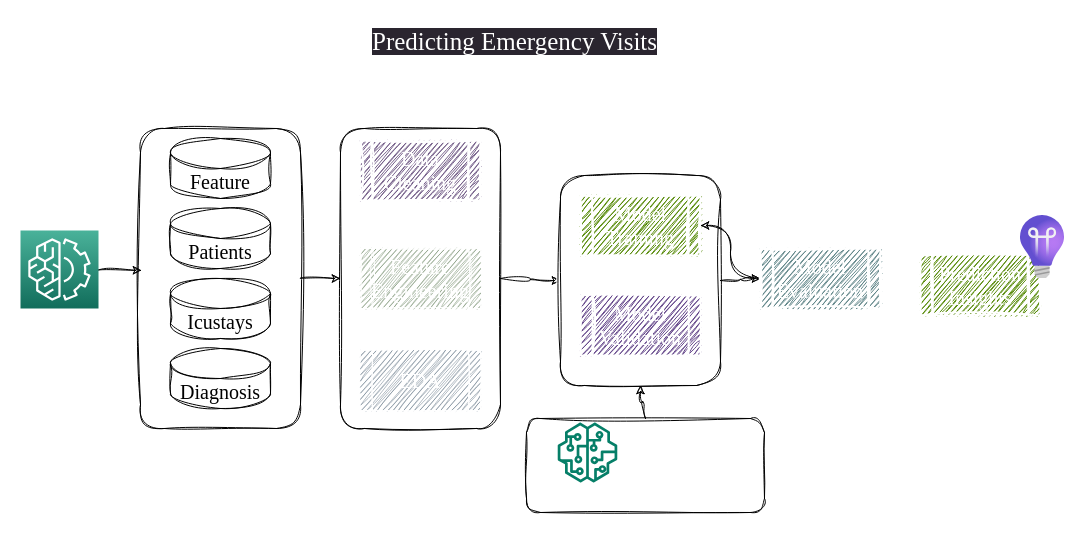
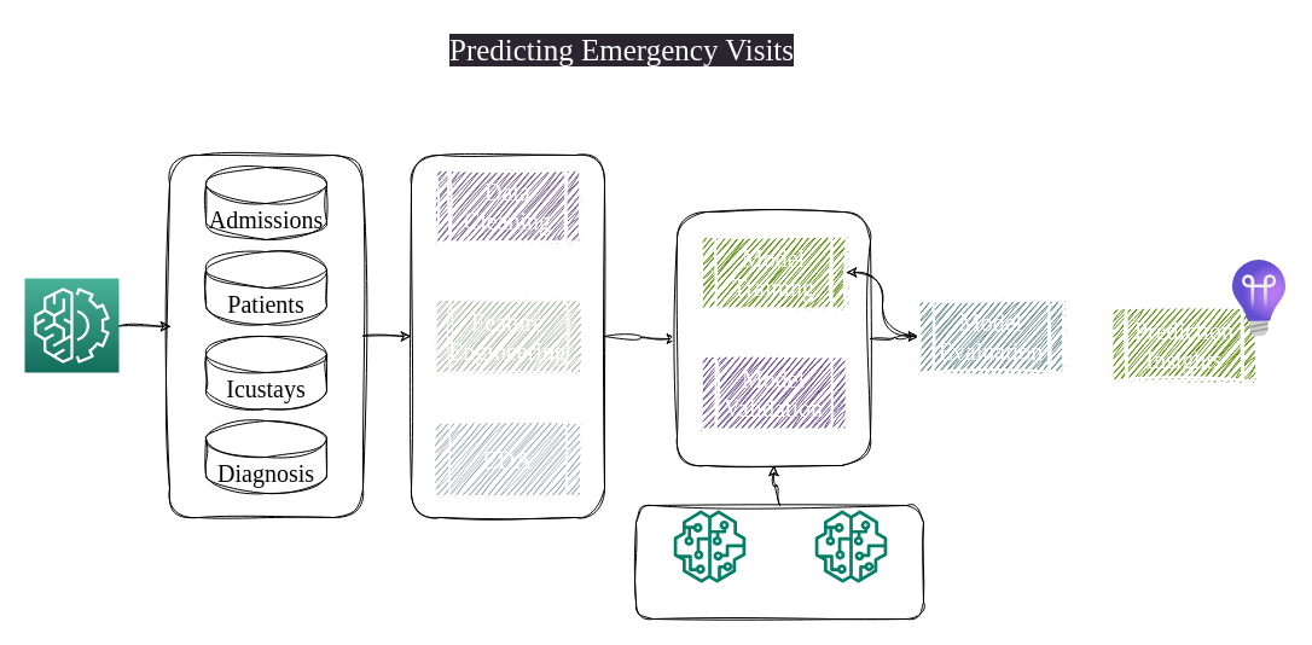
- <mxCell id="13" value="Feature" style="shape=cylinder3;whiteSpace=wrap;html=1;boundedLbl=1;backgroundOutline=1;size=15;hachureGap=4;fontFamily=Architects Daughter;fontSource=https%3A%2F%2Ffonts.googleapis.com%2Fcss%3Ffamily%3DArchitects%2BDaughter;fontSize=20;sketch=1;curveFitting=1;jiggle=2;" vertex="1" parent="1"><mxGeometry x="170" y="138" width="100" height="60" as="geometry" /></mxCell>
+ <mxCell id="13" value="Admissions" style="shape=cylinder3;whiteSpace=wrap;html=1;boundedLbl=1;backgroundOutline=1;size=15;hachureGap=4;fontFamily=Architects Daughter;fontSource=https%3A%2F%2Ffonts.googleapis.com%2Fcss%3Ffamily%3DArchitects%2BDaughter;fontSize=20;sketch=1;curveFitting=1;jiggle=2;" vertex="1" parent="1"><mxGeometry x="170" y="138" width="100" height="60" as="geometry" /></mxCell>
+ <mxCell id="31" value="&lt;font color=&quot;#ffffff&quot;&gt;XGBoost Classifier&lt;/font&gt;" style="sketch=0;outlineConnect=0;fontColor=#232F3E;gradientColor=none;fillColor=#067F68;strokeColor=none;dashed=0;verticalLabelPosition=bottom;verticalAlign=top;align=center;html=1;fontSize=12;fontStyle=0;aspect=fixed;pointerEvents=1;shape=mxgraph.aws4.sagemaker_model;hachureGap=4;jiggle=2;curveFitting=1;strokeWidth=3;fontFamily=Comic Sans MS;" vertex="1" parent="1"><mxGeometry x="674" y="422" width="60" height="60" as="geometry" /></mxCell>
